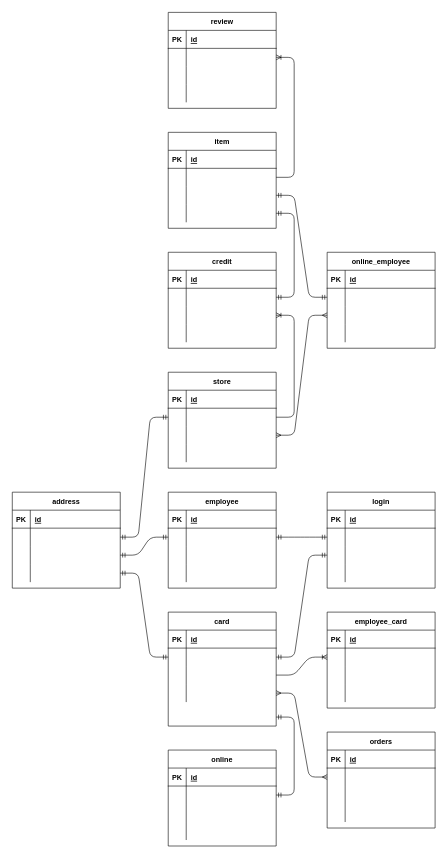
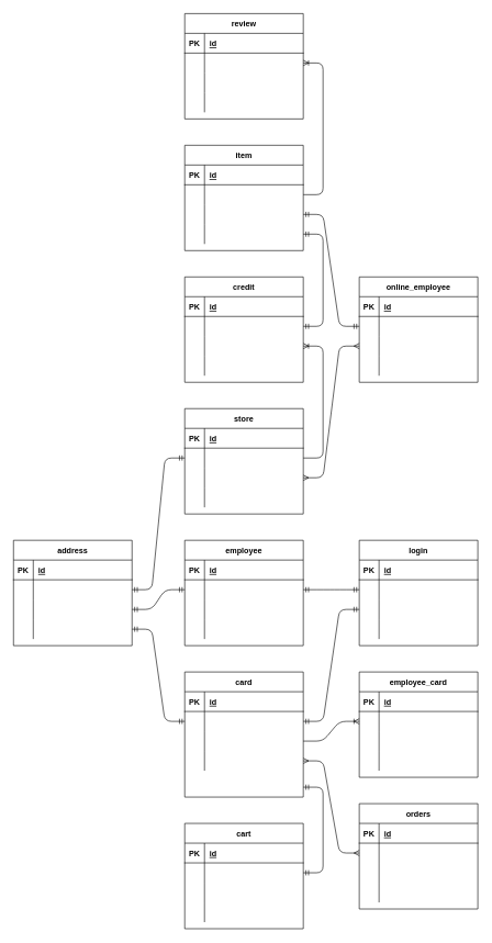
- <mxCell id="2" value="online" style="shape=table;startSize=30;container=1;collapsible=1;childLayout=tableLayout;fixedRows=1;rowLines=0;fontStyle=1;align=center;resizeLast=1;" parent="1" vertex="1"><mxGeometry x="280" y="1250" width="180" height="160" as="geometry"><mxRectangle x="610" y="310" width="60" height="30" as="alternateBounds" /></mxGeometry></mxCell>
+ <mxCell id="2" value="cart" style="shape=table;startSize=30;container=1;collapsible=1;childLayout=tableLayout;fixedRows=1;rowLines=0;fontStyle=1;align=center;resizeLast=1;" parent="1" vertex="1"><mxGeometry x="280" y="1250" width="180" height="160" as="geometry"><mxRectangle x="610" y="310" width="60" height="30" as="alternateBounds" /></mxGeometry></mxCell>
